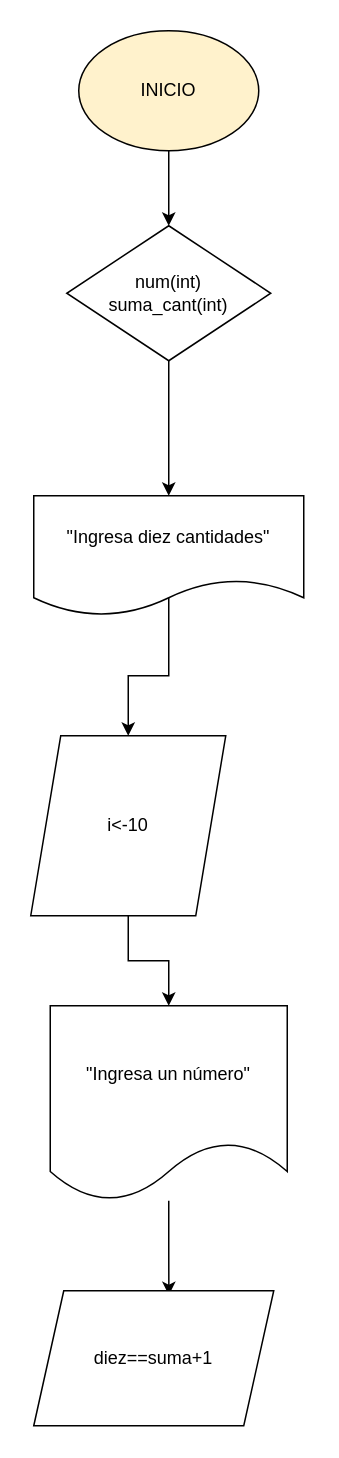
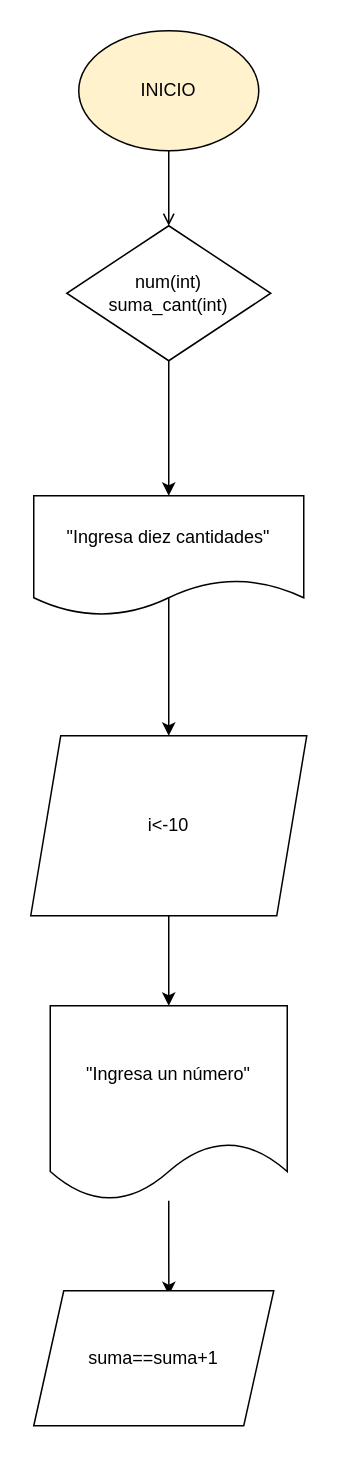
- <mxCell id="2" style="edgeStyle=orthogonalEdgeStyle;rounded=0;orthogonalLoop=1;jettySize=auto;html=1;entryX=0.5;entryY=0;entryDx=0;entryDy=0;" edge="1" parent="1" source="3" target="5"><mxGeometry relative="1" as="geometry" /></mxCell>
+ <mxCell id="2" style="edgeStyle=orthogonalEdgeStyle;rounded=0;orthogonalLoop=1;jettySize=auto;html=1;entryX=0.5;entryY=0;entryDx=0;entryDy=0;endArrow=open;" edge="1" parent="1" source="3" target="5"><mxGeometry relative="1" as="geometry" /></mxCell>
- <mxCell id="9" value="i&amp;lt;-10" style="shape=parallelogram;perimeter=parallelogramPerimeter;whiteSpace=wrap;html=1;fixedSize=1;" vertex="1" parent="1"><mxGeometry x="20" y="490" width="130" height="120" as="geometry" /></mxCell>
+ <mxCell id="9" value="i&amp;lt;-10" style="shape=parallelogram;perimeter=parallelogramPerimeter;whiteSpace=wrap;html=1;fixedSize=1;" vertex="1" parent="1"><mxGeometry x="20" y="490" width="184" height="120" as="geometry" /></mxCell>
- <mxCell id="12" value="diez==suma+1" style="shape=parallelogram;perimeter=parallelogramPerimeter;whiteSpace=wrap;html=1;fixedSize=1;" vertex="1" parent="1"><mxGeometry x="22" y="860" width="160" height="90" as="geometry" /></mxCell>
+ <mxCell id="12" value="suma==suma+1" style="shape=parallelogram;perimeter=parallelogramPerimeter;whiteSpace=wrap;html=1;fixedSize=1;" vertex="1" parent="1"><mxGeometry x="22" y="860" width="160" height="90" as="geometry" /></mxCell>
